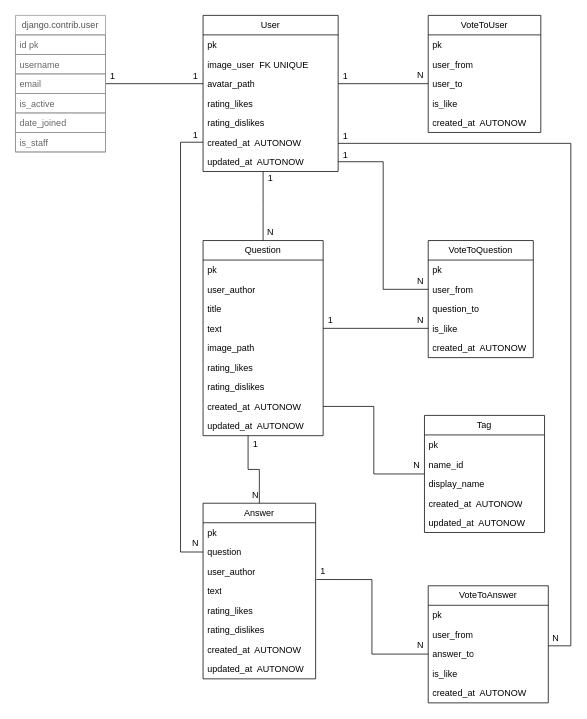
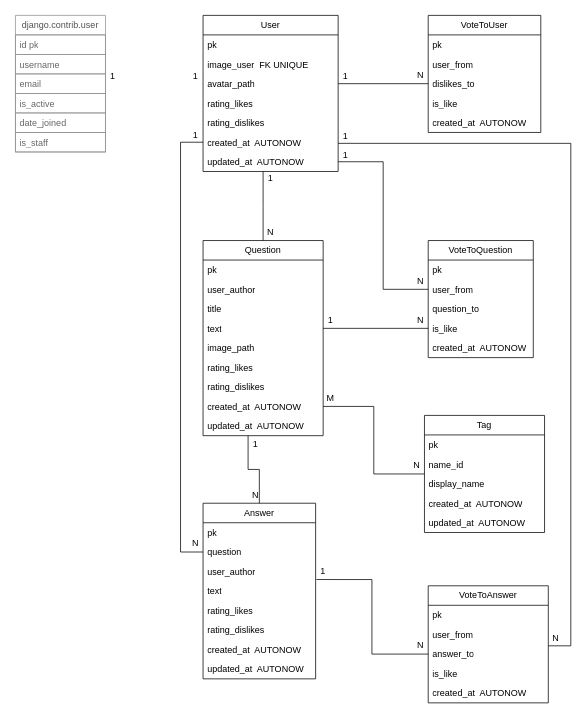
- <mxCell id="10" style="edgeStyle=orthogonalEdgeStyle;rounded=0;orthogonalLoop=1;jettySize=auto;html=1;entryX=0;entryY=0.5;entryDx=0;entryDy=0;endArrow=none;endFill=0;" parent="1" source="11" target="5" edge="1"><mxGeometry relative="1" as="geometry" /></mxCell>
- <mxCell id="21" value="user_to" style="text;strokeColor=none;fillColor=none;align=left;verticalAlign=top;spacingLeft=4;spacingRight=4;overflow=hidden;rotatable=0;points=[[0,0.5],[1,0.5]];portConstraint=eastwest;whiteSpace=wrap;html=1;" parent="18" vertex="1"><mxGeometry y="78" width="150" height="26" as="geometry" /></mxCell>
+ <mxCell id="21" value="dislikes_to" style="text;strokeColor=none;fillColor=none;align=left;verticalAlign=top;spacingLeft=4;spacingRight=4;overflow=hidden;rotatable=0;points=[[0,0.5],[1,0.5]];portConstraint=eastwest;whiteSpace=wrap;html=1;" parent="18" vertex="1"><mxGeometry y="78" width="150" height="26" as="geometry" /></mxCell>
+ <mxCell id="89" value="M" style="text;html=1;align=center;verticalAlign=middle;whiteSpace=wrap;rounded=0;" parent="1" vertex="1"><mxGeometry x="430" y="519" width="20" height="22" as="geometry" /></mxCell>
